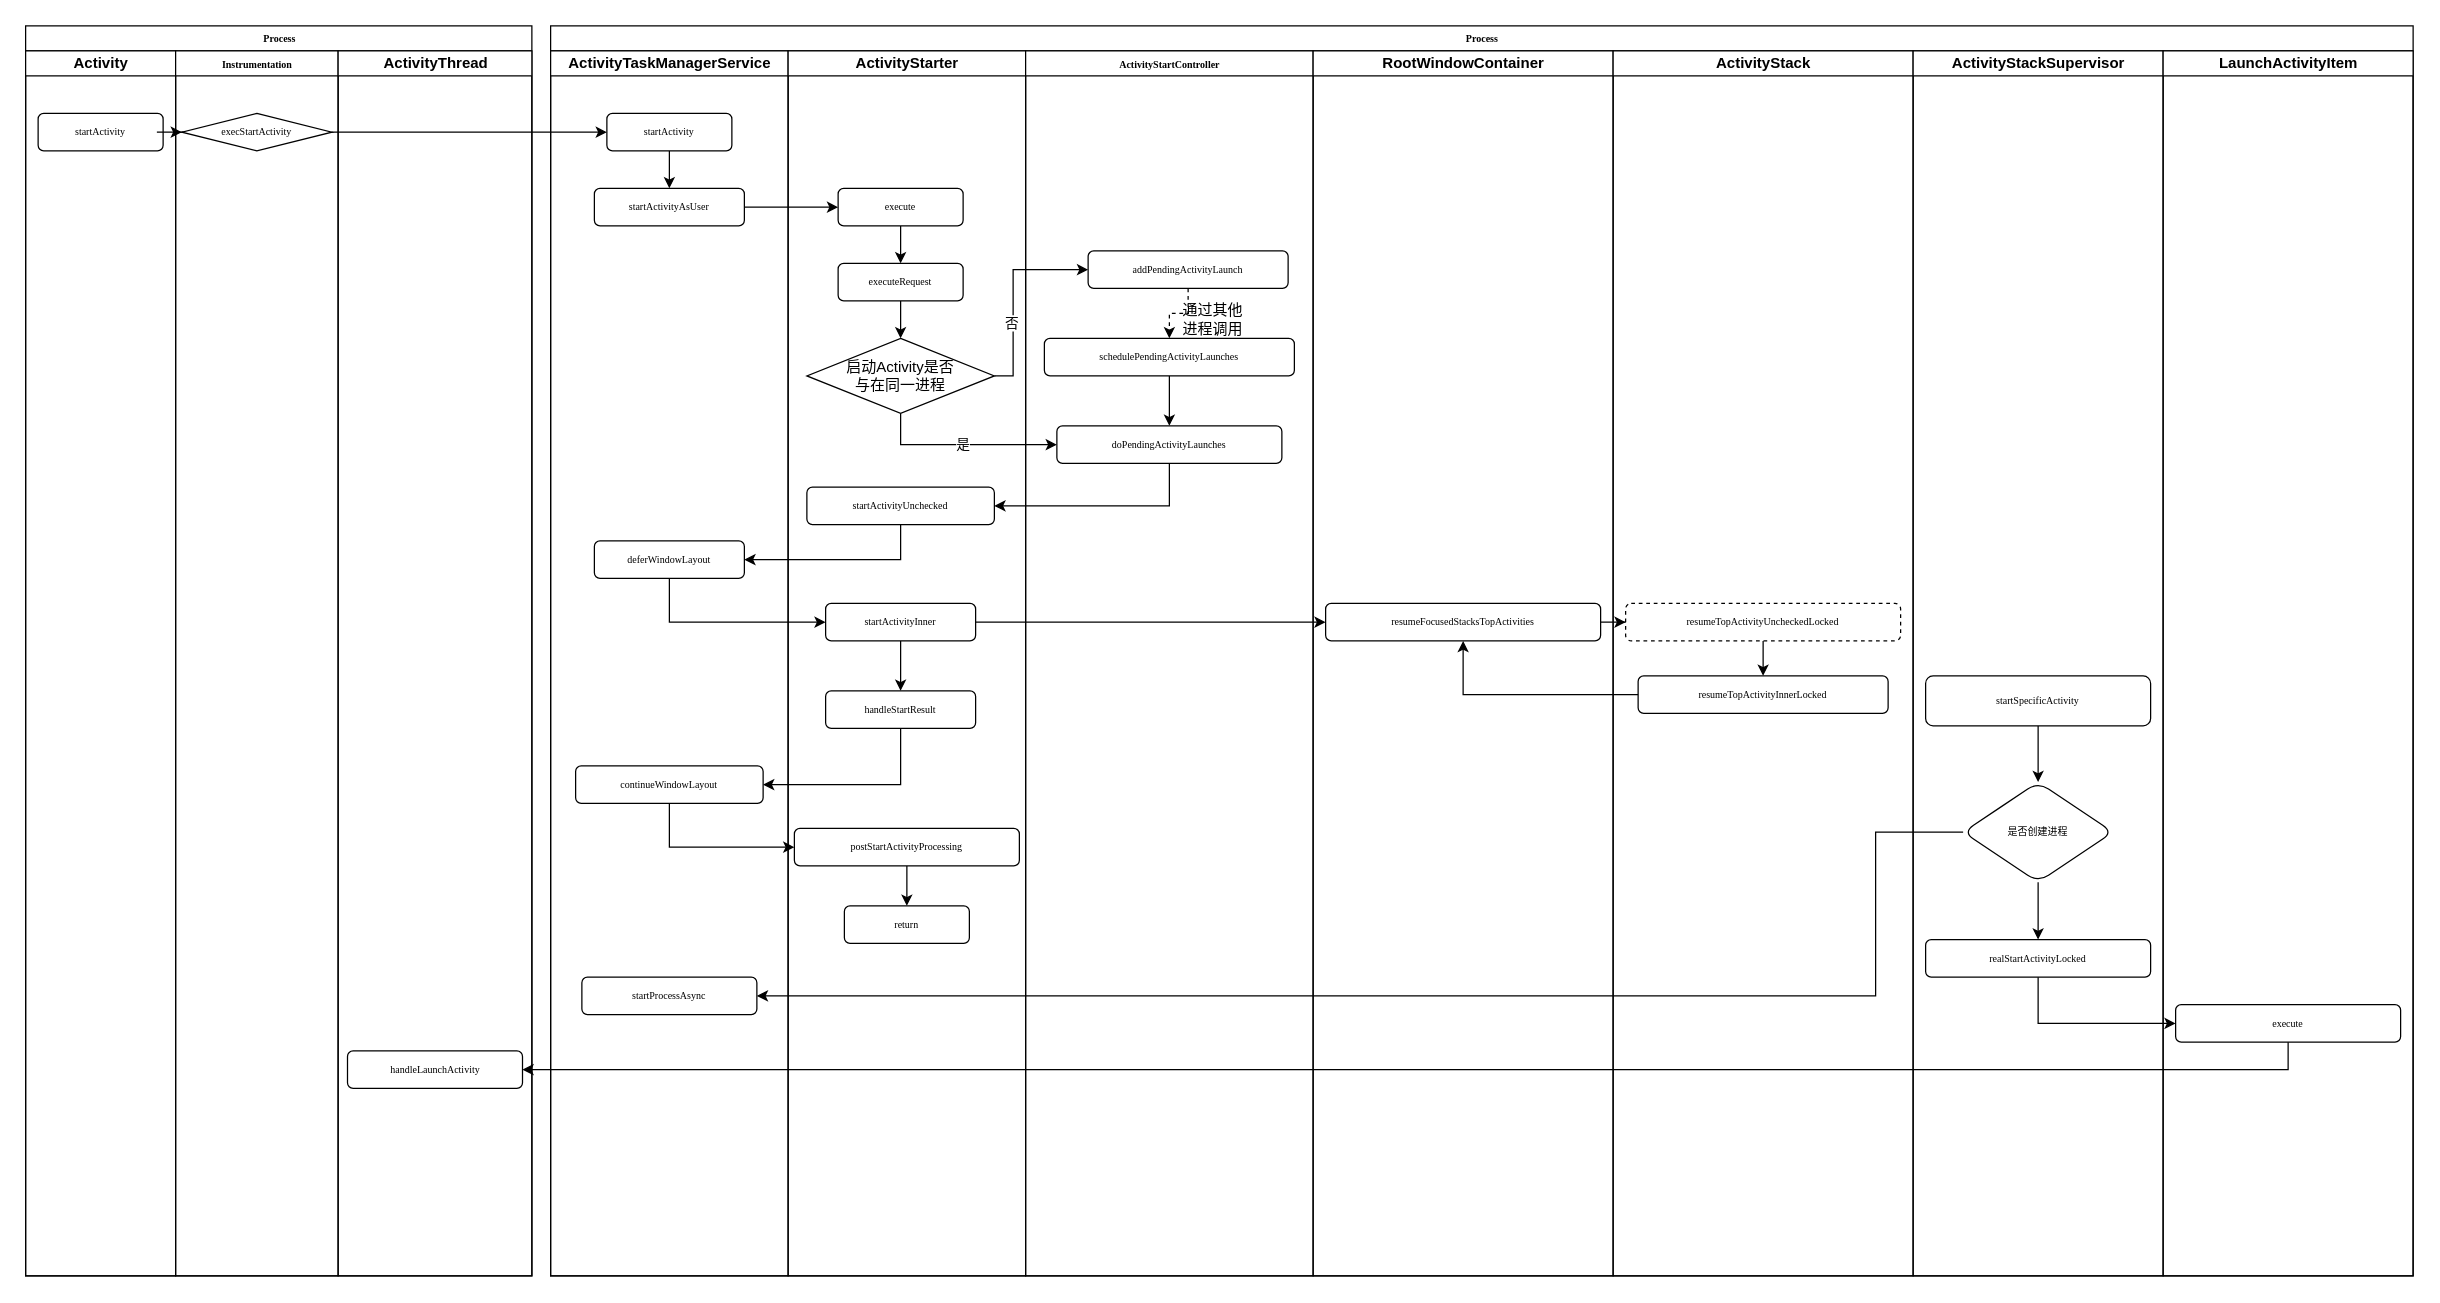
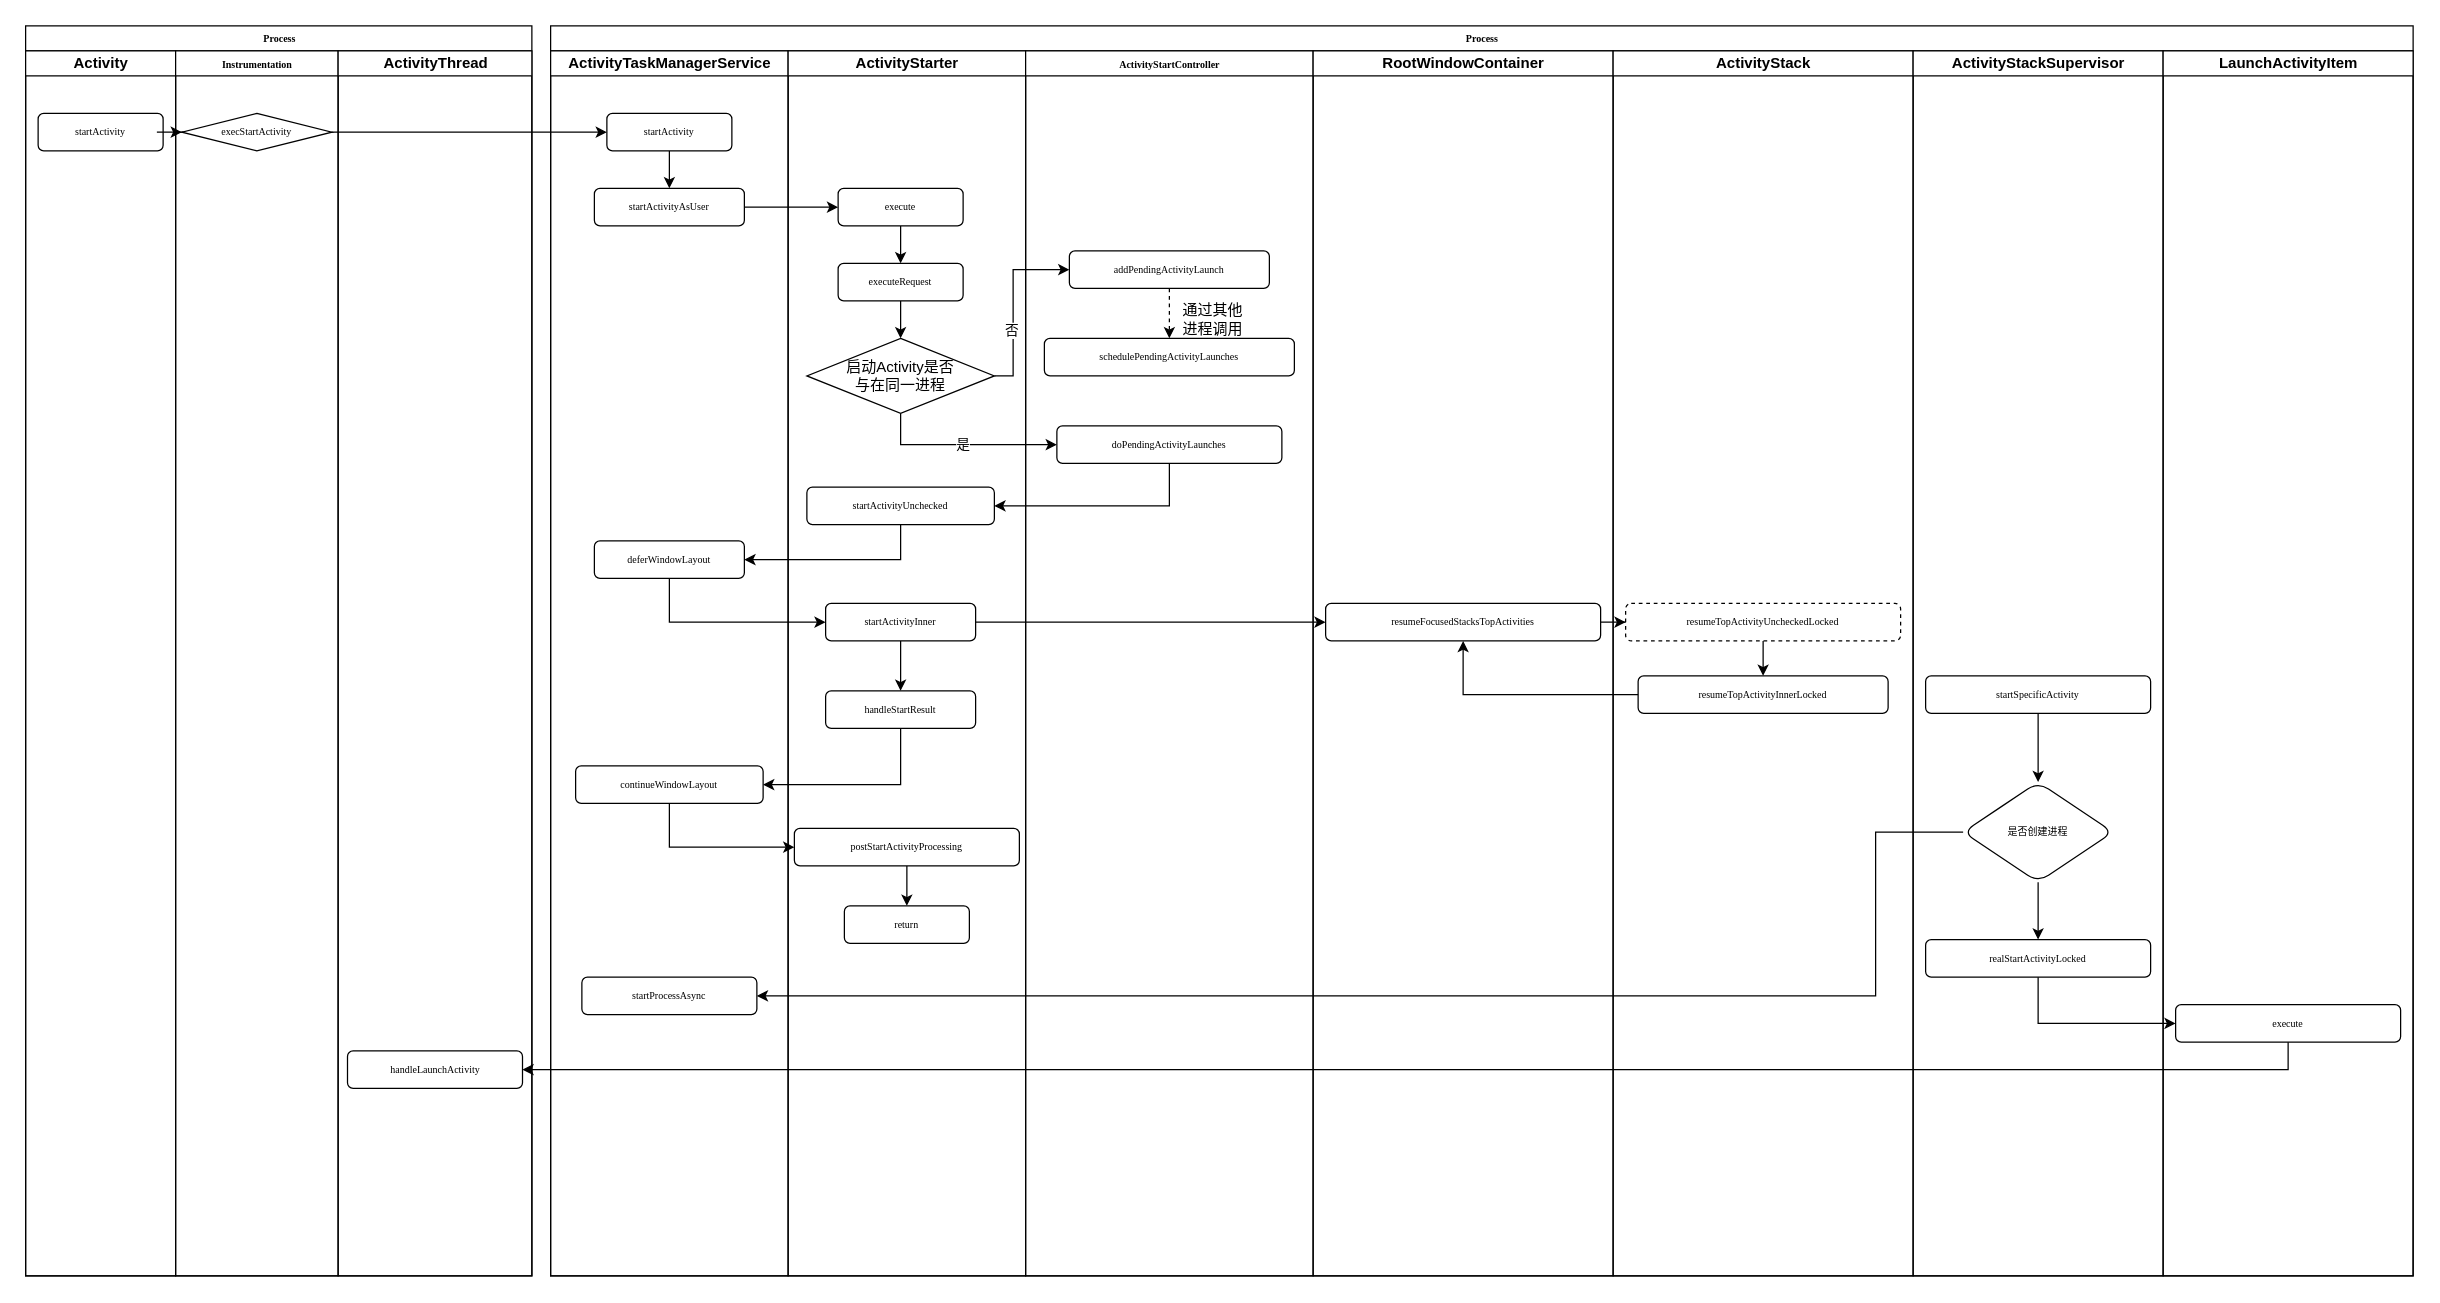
- <mxCell id="34" value="addPendingActivityLaunch" style="rounded=1;whiteSpace=wrap;html=1;shadow=0;labelBackgroundColor=none;strokeWidth=1;fontFamily=Verdana;fontSize=8;align=center;" parent="32" vertex="1"><mxGeometry x="50" y="160" width="160" height="30" as="geometry" /></mxCell>
+ <mxCell id="34" value="addPendingActivityLaunch" style="rounded=1;whiteSpace=wrap;html=1;shadow=0;labelBackgroundColor=none;strokeWidth=1;fontFamily=Verdana;fontSize=8;align=center;" parent="32" vertex="1"><mxGeometry x="35" y="160" width="160" height="30" as="geometry" /></mxCell>
- <mxCell id="36" value="" style="edgeStyle=orthogonalEdgeStyle;rounded=0;orthogonalLoop=1;jettySize=auto;html=1;fontColor=#000000;" parent="32" source="37" target="35" edge="1"><mxGeometry relative="1" as="geometry" /></mxCell>
- <mxCell id="47" value="startSpecificActivity" style="rounded=1;whiteSpace=wrap;html=1;shadow=0;labelBackgroundColor=none;strokeWidth=1;fontFamily=Verdana;fontSize=8;align=center;" vertex="1" parent="45"><mxGeometry x="10" y="500" width="180" height="40" as="geometry" /></mxCell>
+ <mxCell id="47" value="startSpecificActivity" style="rounded=1;whiteSpace=wrap;html=1;shadow=0;labelBackgroundColor=none;strokeWidth=1;fontFamily=Verdana;fontSize=8;align=center;" vertex="1" parent="45"><mxGeometry x="10" y="500" width="180" height="30" as="geometry" /></mxCell>
